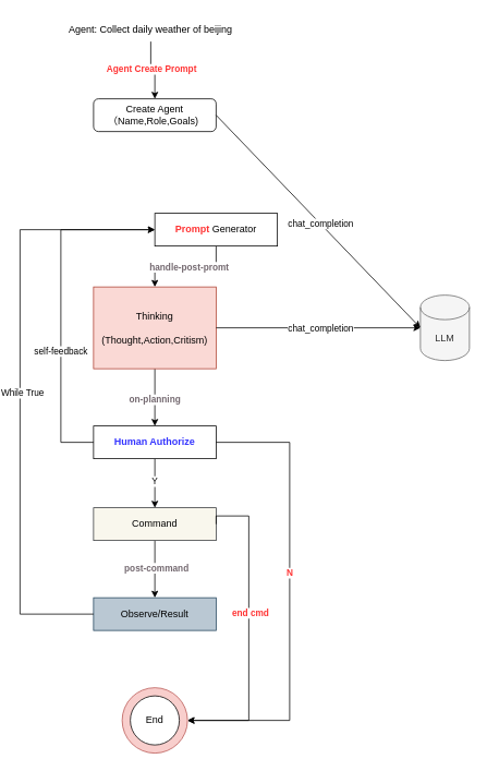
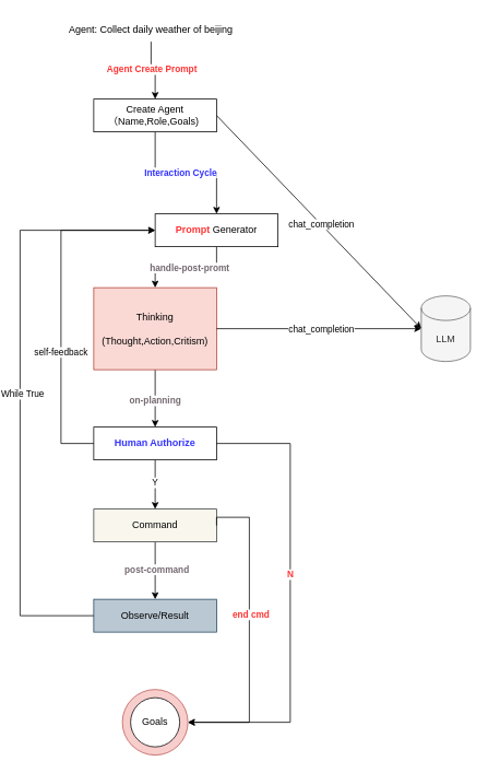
- <mxCell id="7" value="Create Agent&lt;br&gt;（Name,Role,Goals)&amp;nbsp;" style="whiteSpace=wrap;html=1;rounded=1;" vertex="1" parent="1"><mxGeometry x="110" y="120" width="150" height="40" as="geometry" /></mxCell>
+ <mxCell id="7" value="Create Agent&lt;br&gt;（Name,Role,Goals)&amp;nbsp;" style="rounded=0;whiteSpace=wrap;html=1;" vertex="1" parent="1"><mxGeometry x="110" y="120" width="150" height="40" as="geometry" /></mxCell>
+ <mxCell id="5" value="" style="edgeStyle=orthogonalEdgeStyle;rounded=0;orthogonalLoop=1;jettySize=auto;html=1;" edge="1" parent="1" source="7" target="13"><mxGeometry relative="1" as="geometry" /></mxCell>
+ <mxCell id="6" value="&lt;b&gt;&lt;font color=&quot;#3333ff&quot;&gt;Interaction Cycle&lt;/font&gt;&lt;/b&gt;" style="edgeLabel;html=1;align=center;verticalAlign=middle;resizable=0;points=[];" vertex="1" connectable="0" parent="5"><mxGeometry x="-0.084" y="1" relative="1" as="geometry"><mxPoint as="offset" /></mxGeometry></mxCell>
- <mxCell id="29" value="End" style="ellipse;whiteSpace=wrap;html=1;aspect=fixed;" vertex="1" parent="27"><mxGeometry x="10" y="10" width="60" height="60" as="geometry" /></mxCell>
+ <mxCell id="29" value="Goals" style="ellipse;whiteSpace=wrap;html=1;aspect=fixed;" vertex="1" parent="27"><mxGeometry x="10" y="10" width="60" height="60" as="geometry" /></mxCell>
